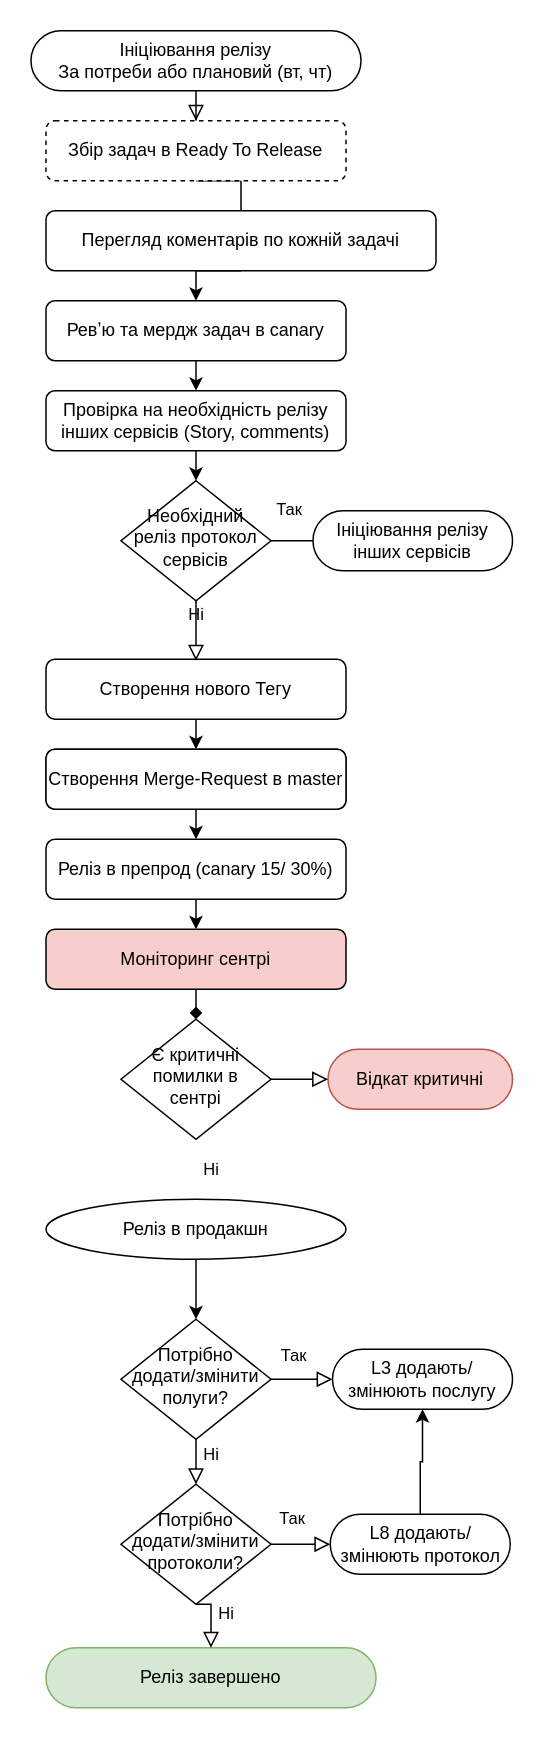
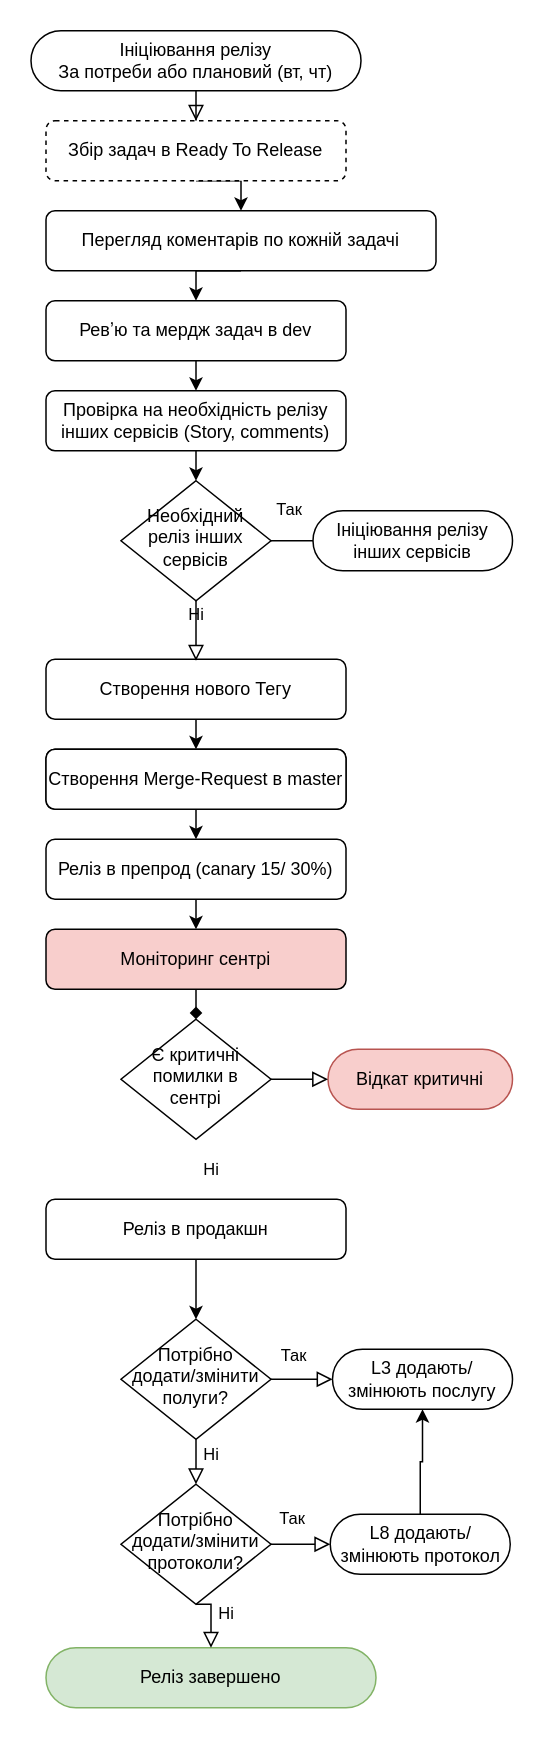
- <mxCell id="9" style="edgeStyle=orthogonalEdgeStyle;rounded=0;orthogonalLoop=1;jettySize=auto;html=1;exitX=0.5;exitY=1;exitDx=0;exitDy=0;entryX=0.5;entryY=0;entryDx=0;entryDy=0;endArrow=none;" parent="1" source="10" target="17" edge="1"><mxGeometry relative="1" as="geometry" /></mxCell>
+ <mxCell id="9" style="edgeStyle=orthogonalEdgeStyle;rounded=0;orthogonalLoop=1;jettySize=auto;html=1;exitX=0.5;exitY=1;exitDx=0;exitDy=0;entryX=0.5;entryY=0;entryDx=0;entryDy=0;" parent="1" source="10" target="17" edge="1"><mxGeometry relative="1" as="geometry" /></mxCell>
- <mxCell id="12" value="Ревʼю та мердж задач в canary" style="rounded=1;whiteSpace=wrap;html=1;fontSize=12;glass=0;strokeWidth=1;shadow=0;" parent="1" vertex="1"><mxGeometry x="30" y="200" width="200" height="40" as="geometry" /></mxCell>
+ <mxCell id="12" value="Ревʼю та мердж задач в dev" style="rounded=1;whiteSpace=wrap;html=1;fontSize=12;glass=0;strokeWidth=1;shadow=0;" parent="1" vertex="1"><mxGeometry x="30" y="200" width="200" height="40" as="geometry" /></mxCell>
- <mxCell id="34" value="Необхідний реліз протокол сервісів" style="rhombus;whiteSpace=wrap;html=1;shadow=0;fontFamily=Helvetica;fontSize=12;align=center;strokeWidth=1;spacing=6;spacingTop=-4;" vertex="1" parent="1"><mxGeometry x="80" y="320" width="100" height="80" as="geometry" /></mxCell>
+ <mxCell id="34" value="Необхідний реліз інших сервісів" style="rhombus;whiteSpace=wrap;html=1;shadow=0;fontFamily=Helvetica;fontSize=12;align=center;strokeWidth=1;spacing=6;spacingTop=-4;" vertex="1" parent="1"><mxGeometry x="80" y="320" width="100" height="80" as="geometry" /></mxCell>
- <mxCell id="28" value="Реліз в продакшн" style="ellipse;whiteSpace=wrap;html=1;fontSize=12;glass=0;strokeWidth=1;shadow=0;" vertex="1" parent="1"><mxGeometry x="30" y="799" width="200" height="40" as="geometry" /></mxCell>
+ <mxCell id="28" value="Реліз в продакшн" style="rounded=1;whiteSpace=wrap;html=1;fontSize=12;glass=0;strokeWidth=1;shadow=0;" vertex="1" parent="1"><mxGeometry x="30" y="799" width="200" height="40" as="geometry" /></mxCell>
